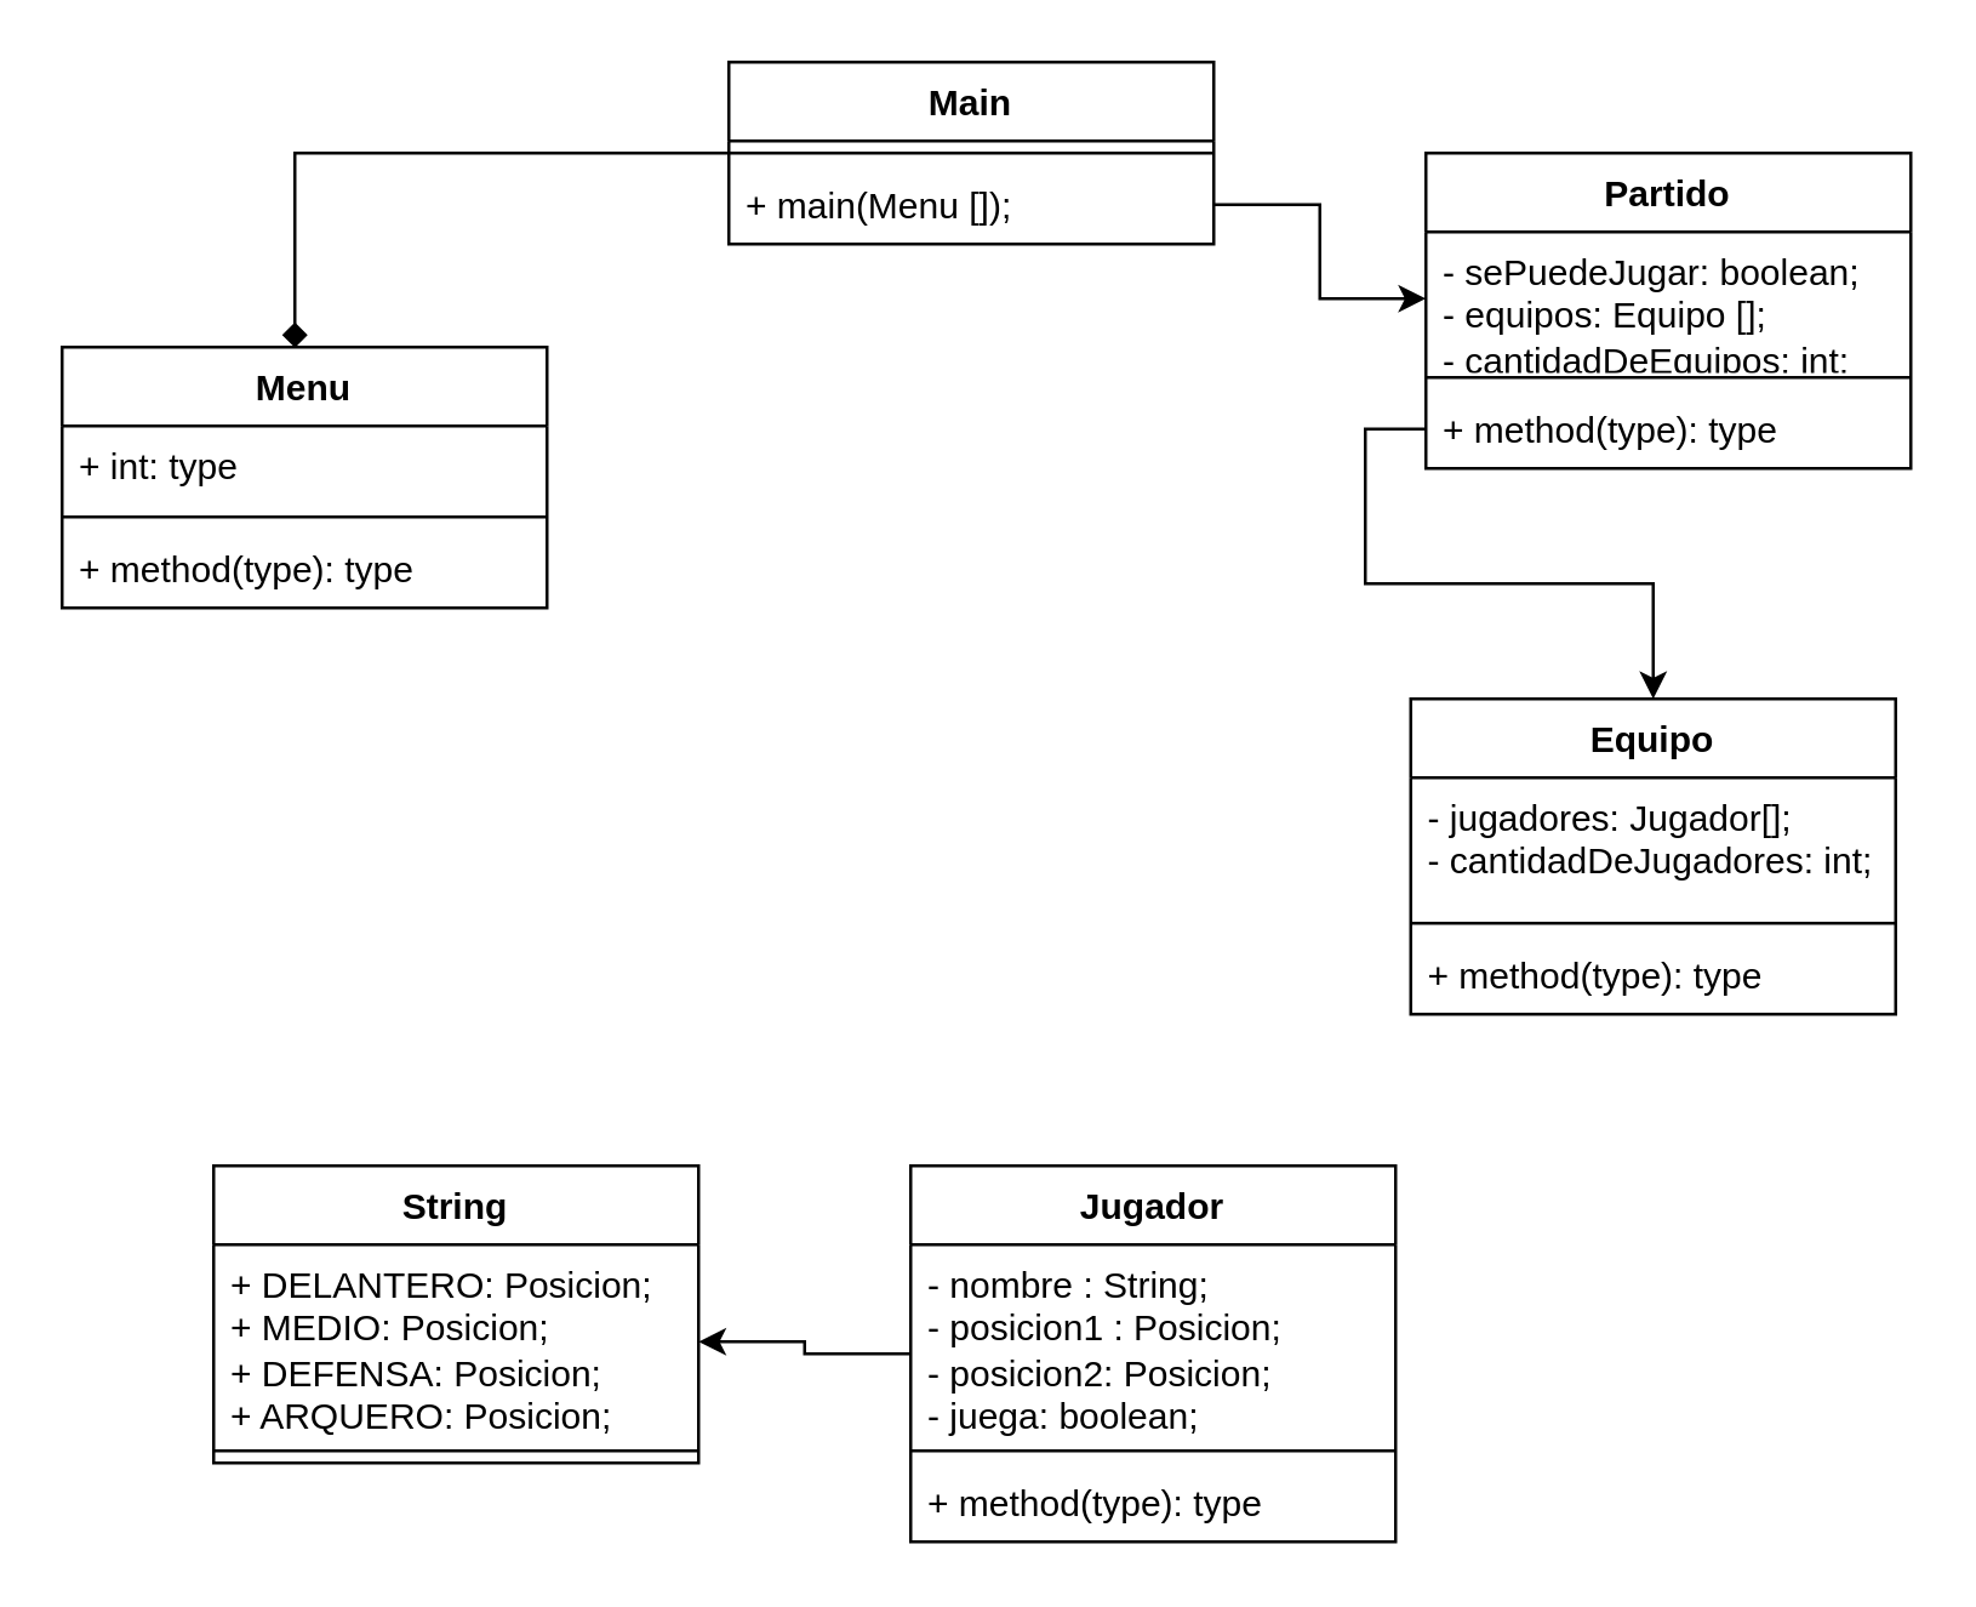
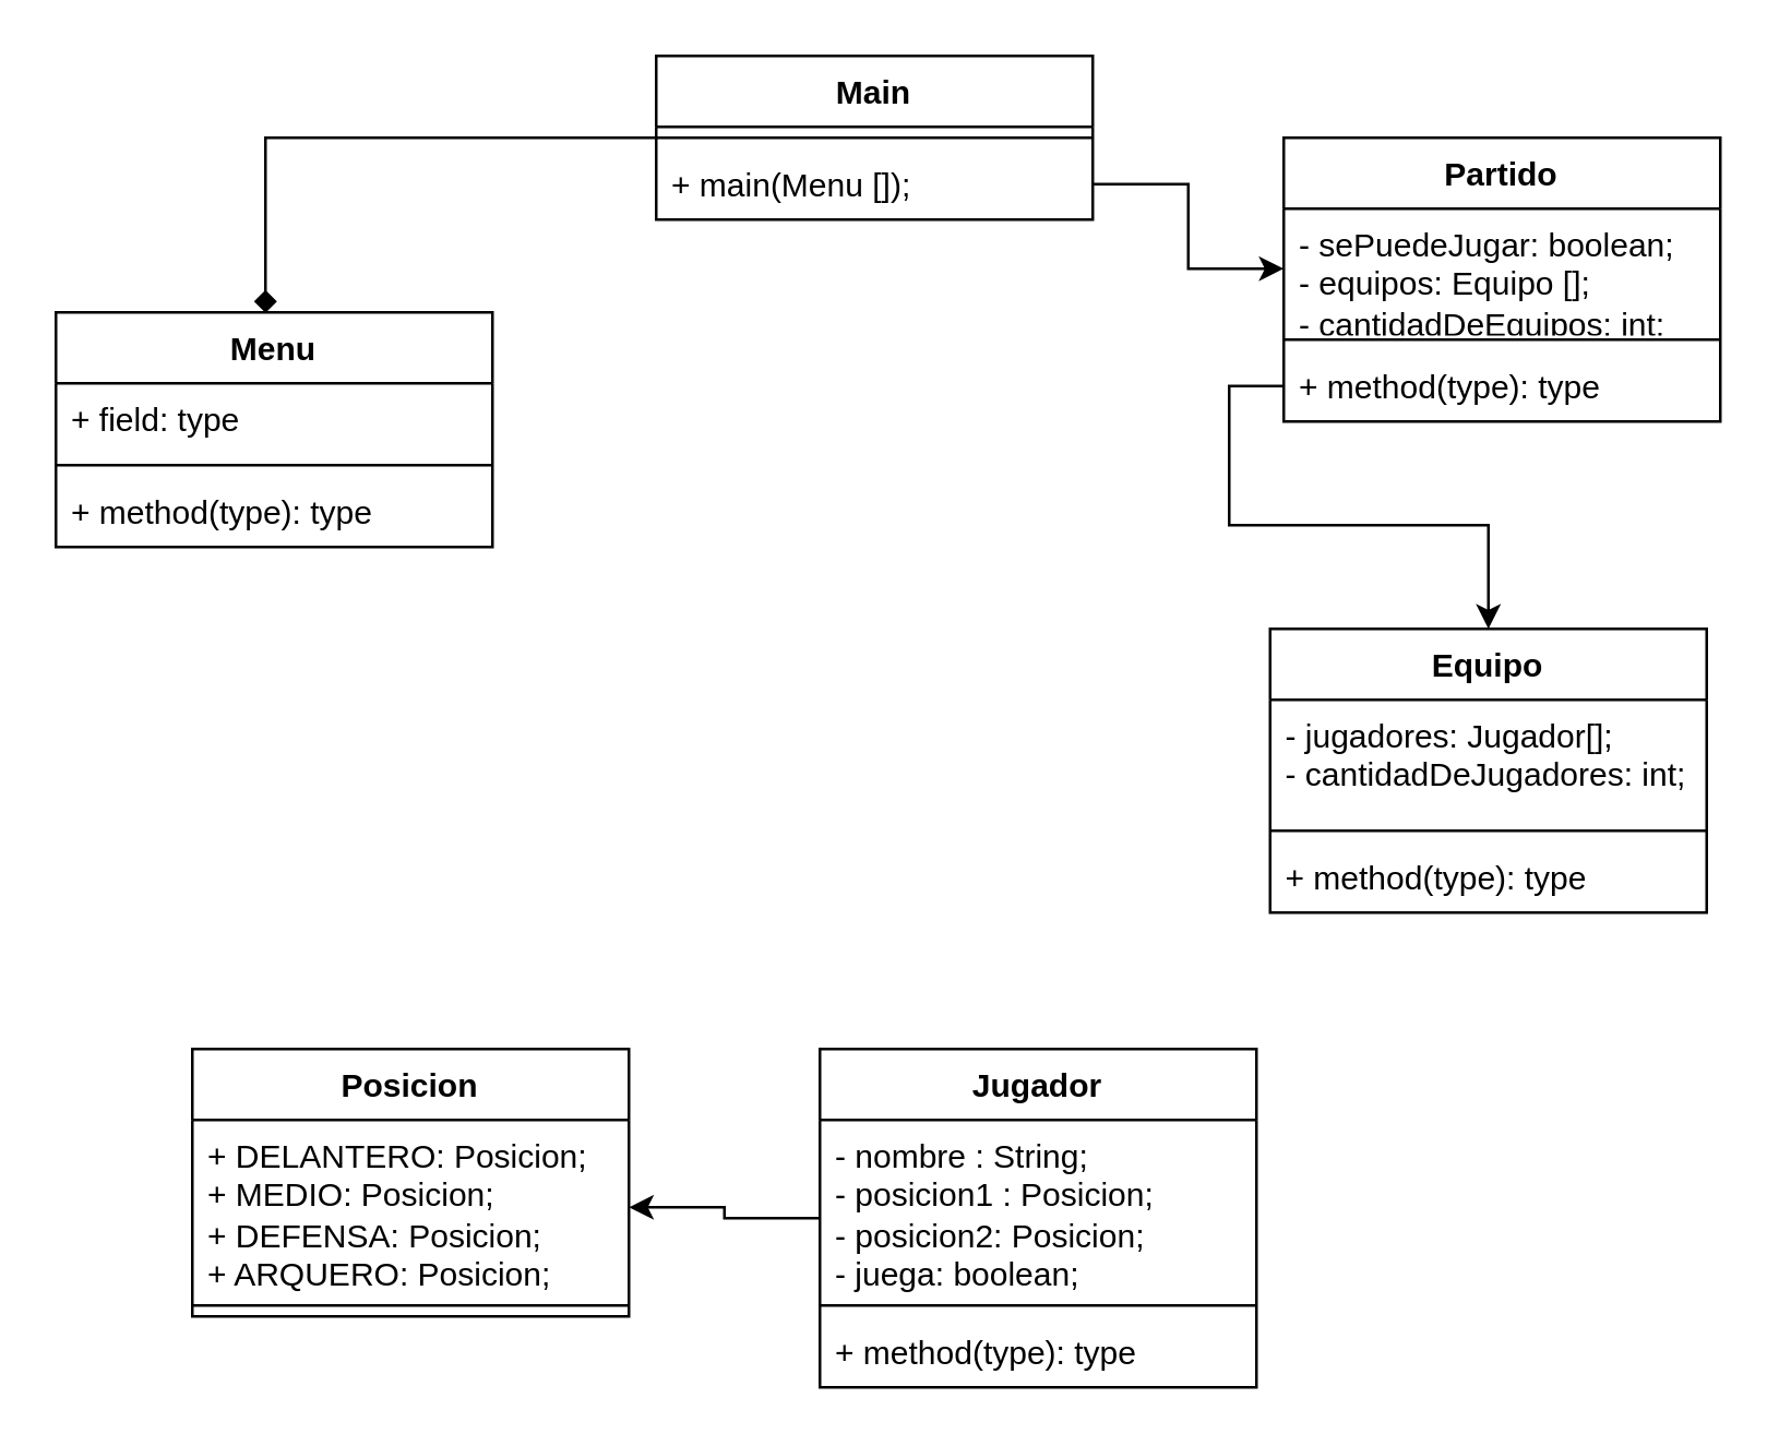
- <mxCell id="6" value="+ int: type" style="text;strokeColor=none;fillColor=none;align=left;verticalAlign=top;spacingLeft=4;spacingRight=4;overflow=hidden;rotatable=0;points=[[0,0.5],[1,0.5]];portConstraint=eastwest;whiteSpace=wrap;html=1;" parent="5" vertex="1"><mxGeometry y="26" width="160" height="26" as="geometry" /></mxCell>
+ <mxCell id="6" value="+ field: type" style="text;strokeColor=none;fillColor=none;align=left;verticalAlign=top;spacingLeft=4;spacingRight=4;overflow=hidden;rotatable=0;points=[[0,0.5],[1,0.5]];portConstraint=eastwest;whiteSpace=wrap;html=1;" parent="5" vertex="1"><mxGeometry y="26" width="160" height="26" as="geometry" /></mxCell>
- <mxCell id="22" value="String" style="swimlane;fontStyle=1;align=center;verticalAlign=top;childLayout=stackLayout;horizontal=1;startSize=26;horizontalStack=0;resizeParent=1;resizeParentMax=0;resizeLast=0;collapsible=1;marginBottom=0;whiteSpace=wrap;html=1;" parent="1" vertex="1"><mxGeometry x="70" y="384" width="160" height="98" as="geometry" /></mxCell>
+ <mxCell id="22" value="Posicion" style="swimlane;fontStyle=1;align=center;verticalAlign=top;childLayout=stackLayout;horizontal=1;startSize=26;horizontalStack=0;resizeParent=1;resizeParentMax=0;resizeLast=0;collapsible=1;marginBottom=0;whiteSpace=wrap;html=1;" parent="1" vertex="1"><mxGeometry x="70" y="384" width="160" height="98" as="geometry" /></mxCell>
